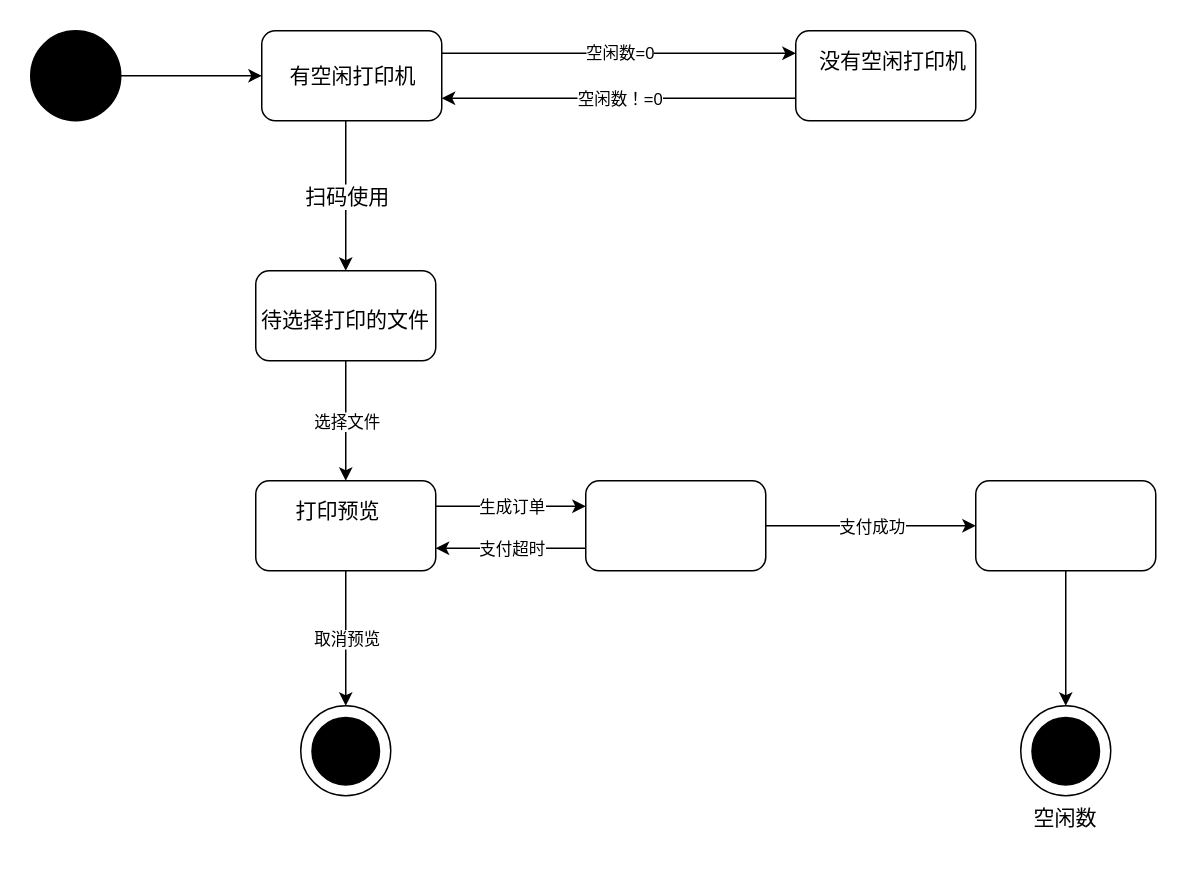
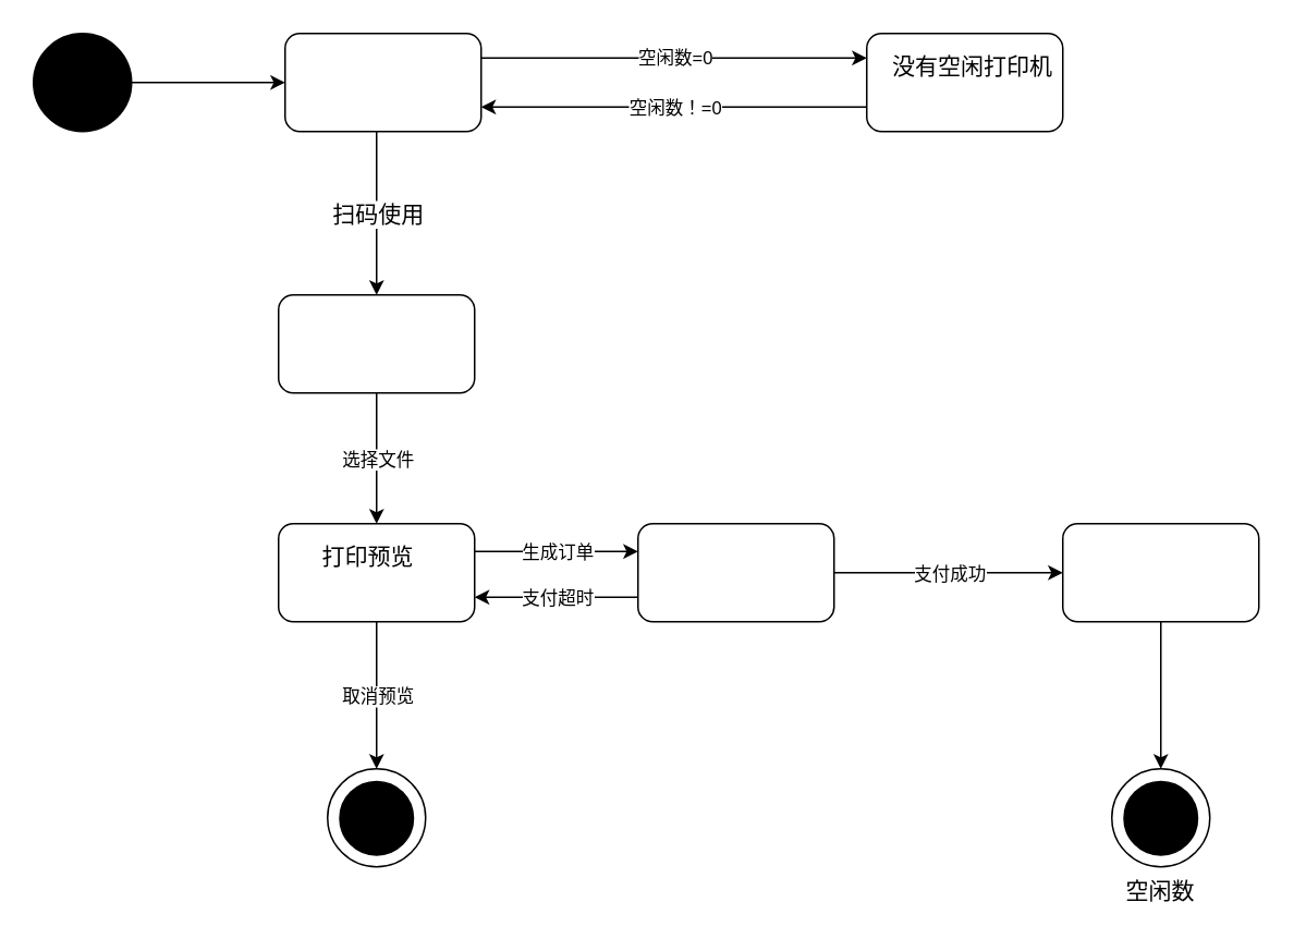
- <mxCell id="8" value="&lt;font style=&quot;font-size: 14px;&quot;&gt;有空闲打印机&lt;/font&gt;" style="text;html=1;strokeColor=none;fillColor=none;align=center;verticalAlign=middle;whiteSpace=wrap;rounded=0;" vertex="1" parent="6"><mxGeometry x="6" y="15" width="110" height="30" as="geometry" /></mxCell>
- <mxCell id="17" value="&lt;font style=&quot;font-size: 14px;&quot;&gt;待选择打印的文件&lt;/font&gt;" style="text;html=1;strokeColor=none;fillColor=none;align=center;verticalAlign=middle;whiteSpace=wrap;rounded=0;" vertex="1" parent="15"><mxGeometry y="15" width="120" height="35" as="geometry" /></mxCell>
